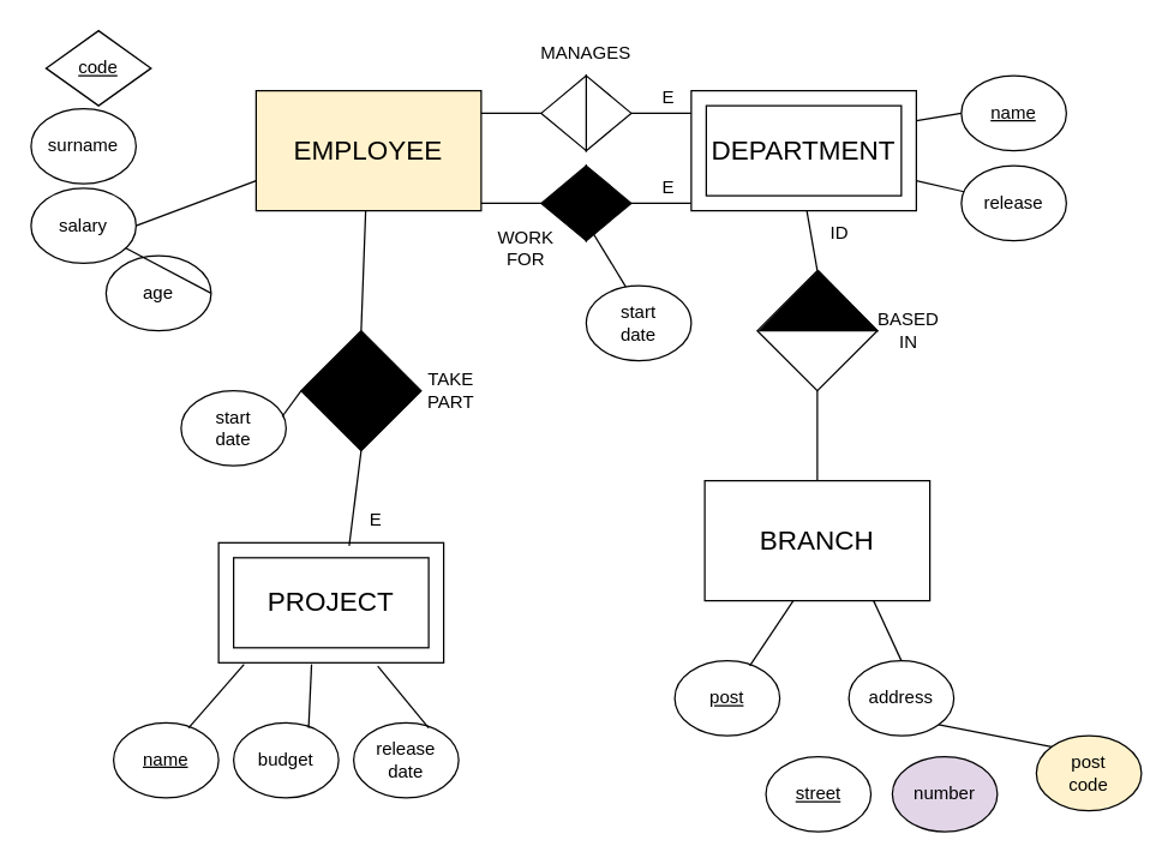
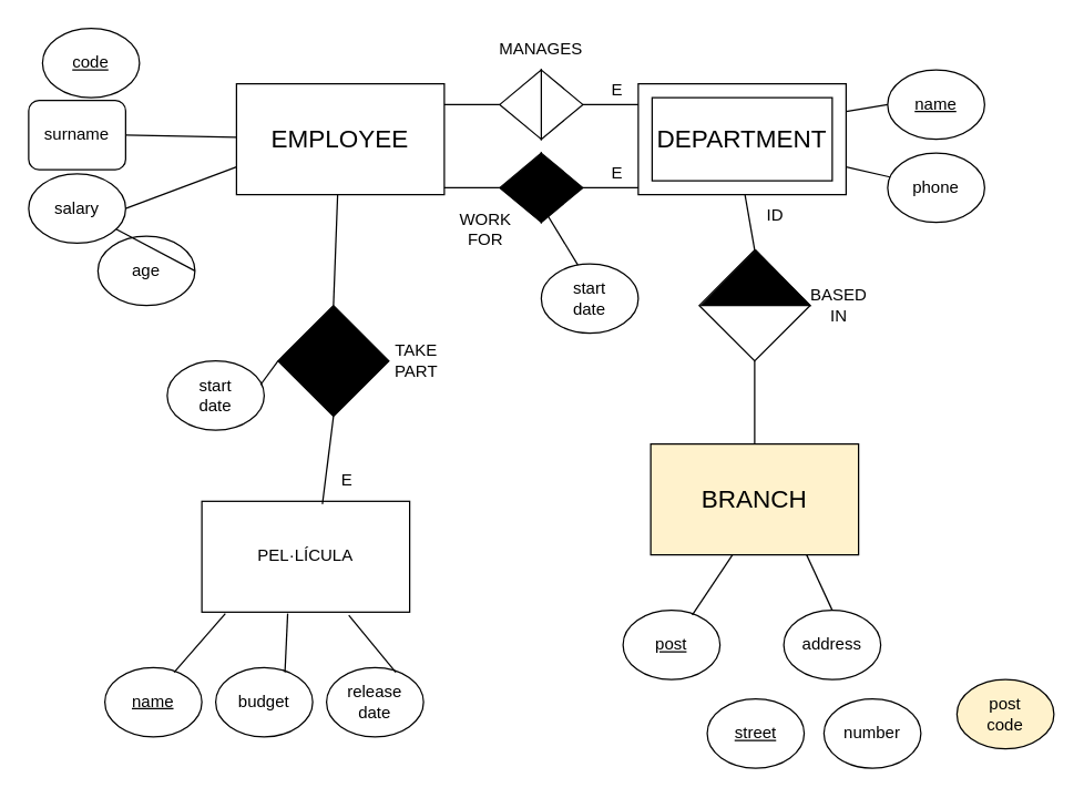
- <mxCell id="3" value="&lt;u&gt;code&lt;/u&gt;" style="rhombus;whiteSpace=wrap;html=1;" parent="1" vertex="1"><mxGeometry x="30" y="20" width="70" height="50" as="geometry" /></mxCell>
+ <mxCell id="3" value="&lt;u&gt;code&lt;/u&gt;" style="ellipse;whiteSpace=wrap;html=1;" parent="1" vertex="1"><mxGeometry x="30" y="20" width="70" height="50" as="geometry" /></mxCell>
- <mxCell id="4" value="surname" style="ellipse;whiteSpace=wrap;html=1;" parent="1" vertex="1"><mxGeometry x="20" y="72" width="70" height="50" as="geometry" /></mxCell>
+ <mxCell id="4" value="surname" style="whiteSpace=wrap;html=1;rounded=1;" parent="1" vertex="1"><mxGeometry x="20" y="72" width="70" height="50" as="geometry" /></mxCell>
+ <mxCell id="5" value="" style="endArrow=none;html=1;rounded=0;exitX=1;exitY=0.5;exitDx=0;exitDy=0;" parent="1" source="4" target="2" edge="1"><mxGeometry width="50" height="50" relative="1" as="geometry"><mxPoint x="570" y="180" as="sourcePoint" /><mxPoint x="309" y="140" as="targetPoint" /></mxGeometry></mxCell>
- <mxCell id="2" value="&lt;span style=&quot;font-size: 18px;&quot;&gt;EMPLOYEE&lt;/span&gt;" style="rounded=0;whiteSpace=wrap;html=1;fillColor=#fff2cc;" parent="1" vertex="1"><mxGeometry x="170" y="60" width="150" height="80" as="geometry" /></mxCell>
+ <mxCell id="2" value="&lt;span style=&quot;font-size: 18px;&quot;&gt;EMPLOYEE&lt;/span&gt;" style="rounded=0;whiteSpace=wrap;html=1;" parent="1" vertex="1"><mxGeometry x="170" y="60" width="150" height="80" as="geometry" /></mxCell>
- <mxCell id="9" value="release" style="ellipse;whiteSpace=wrap;html=1;" parent="1" vertex="1"><mxGeometry x="640" y="110" width="70" height="50" as="geometry" /></mxCell>
+ <mxCell id="9" value="phone" style="ellipse;whiteSpace=wrap;html=1;" parent="1" vertex="1"><mxGeometry x="640" y="110" width="70" height="50" as="geometry" /></mxCell>
- <mxCell id="18" value="&lt;span style=&quot;font-size: 18px;&quot;&gt;BRANCH&lt;/span&gt;" style="rounded=0;whiteSpace=wrap;html=1;" parent="1" vertex="1"><mxGeometry x="469" y="320" width="150" height="80" as="geometry" /></mxCell>
+ <mxCell id="18" value="&lt;span style=&quot;font-size: 18px;&quot;&gt;BRANCH&lt;/span&gt;" style="rounded=0;whiteSpace=wrap;html=1;fillColor=#fff2cc;" parent="1" vertex="1"><mxGeometry x="469" y="320" width="150" height="80" as="geometry" /></mxCell>
- <mxCell id="30" value="&lt;span style=&quot;font-size: 18px;&quot;&gt;PROJECT&lt;/span&gt;" style="rounded=0;whiteSpace=wrap;html=1;shadow=0;glass=0;" parent="1" vertex="1"><mxGeometry x="155" y="371.35" width="130" height="60" as="geometry" /></mxCell>
- <mxCell id="59" value="" style="endArrow=none;html=1;rounded=0;entryX=1;entryY=1;entryDx=0;entryDy=0;exitX=0;exitY=0;exitDx=0;exitDy=0;" parent="1" source="58" target="51" edge="1"><mxGeometry width="50" height="50" relative="1" as="geometry"><mxPoint x="1004" y="553.96" as="sourcePoint" /><mxPoint x="680.05" y="516.28" as="targetPoint" /></mxGeometry></mxCell>
- <mxCell id="57" value="number" style="ellipse;whiteSpace=wrap;html=1;fillColor=#e1d5e7;" parent="1" vertex="1"><mxGeometry x="594" y="503.96" width="70" height="50" as="geometry" /></mxCell>
+ <mxCell id="57" value="number" style="ellipse;whiteSpace=wrap;html=1;" parent="1" vertex="1"><mxGeometry x="594" y="503.96" width="70" height="50" as="geometry" /></mxCell>
